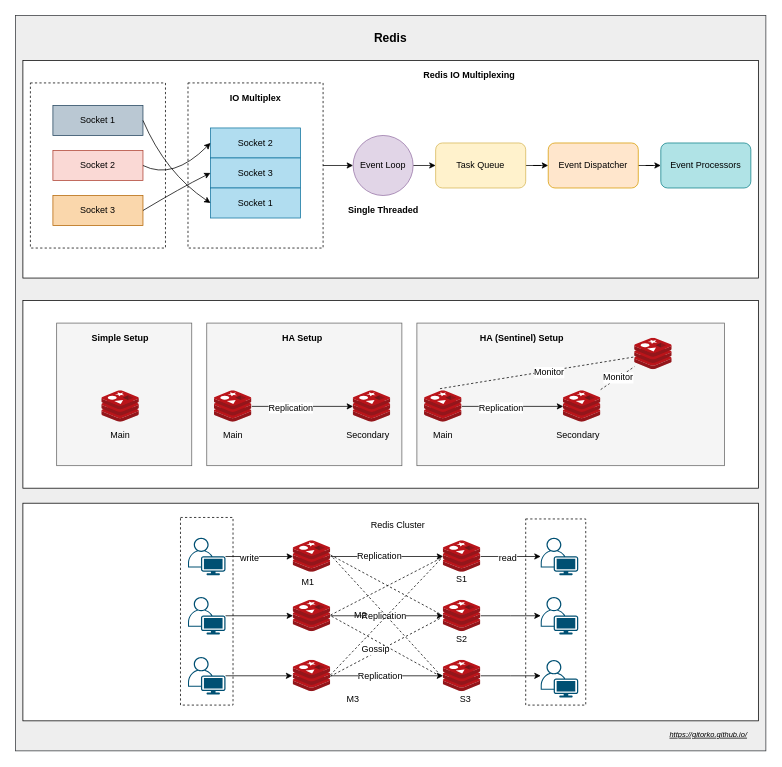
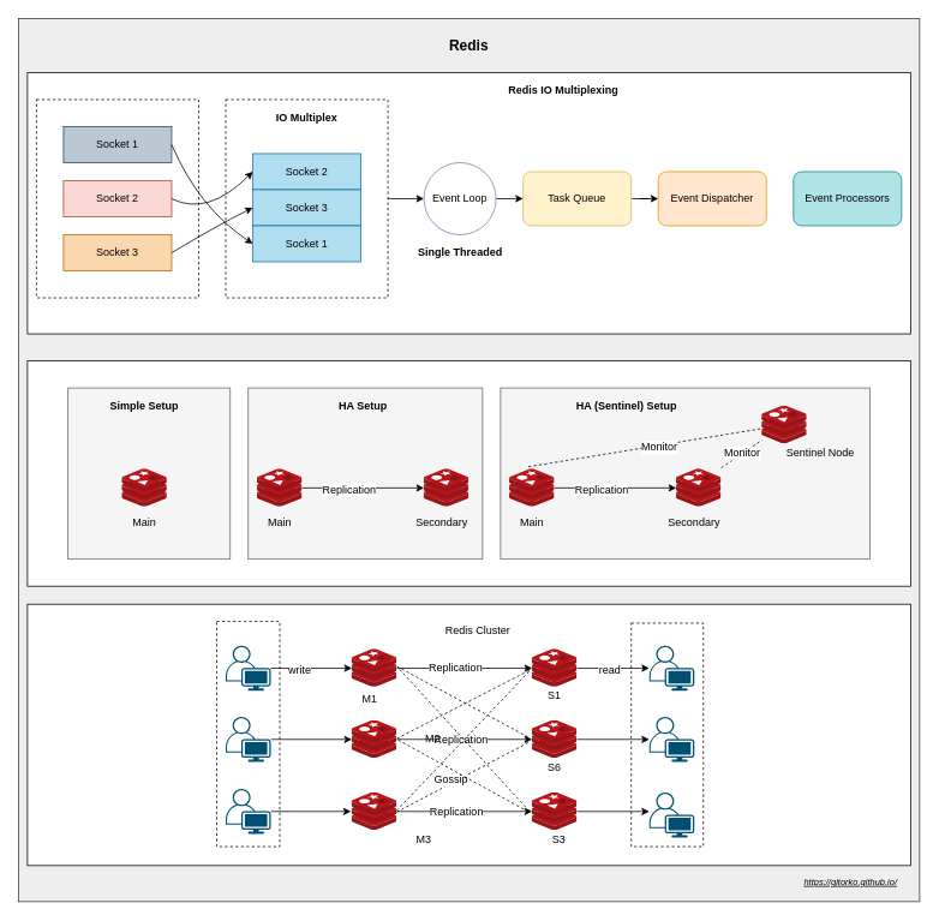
- <mxCell id="20" value="Event Loop" style="ellipse;whiteSpace=wrap;html=1;aspect=fixed;fillColor=#e1d5e7;strokeColor=#9673a6;" vertex="1" parent="1"><mxGeometry x="470" y="180" width="80" height="80" as="geometry" /></mxCell>
+ <mxCell id="20" value="Event Loop" style="ellipse;whiteSpace=wrap;html=1;aspect=fixed;fillColor=#ffffff;strokeColor=#9673a6;" vertex="1" parent="1"><mxGeometry x="470" y="180" width="80" height="80" as="geometry" /></mxCell>
- <mxCell id="23" value="" style="edgeStyle=orthogonalEdgeStyle;rounded=0;orthogonalLoop=1;jettySize=auto;html=1;" edge="1" parent="1" source="24" target="25"><mxGeometry relative="1" as="geometry" /></mxCell>
+ <mxCell id="54" value="Sentinel Node" style="text;html=1;strokeColor=none;fillColor=none;align=center;verticalAlign=middle;whiteSpace=wrap;rounded=0;" vertex="1" parent="1"><mxGeometry x="865" y="492" width="90" height="20" as="geometry" /></mxCell>
- <mxCell id="82" value="S2" style="text;html=1;strokeColor=none;fillColor=none;align=center;verticalAlign=middle;whiteSpace=wrap;rounded=0;" vertex="1" parent="1"><mxGeometry x="595" y="841" width="40" height="20" as="geometry" /></mxCell>
+ <mxCell id="82" value="S6" style="text;html=1;strokeColor=none;fillColor=none;align=center;verticalAlign=middle;whiteSpace=wrap;rounded=0;" vertex="1" parent="1"><mxGeometry x="595" y="841" width="40" height="20" as="geometry" /></mxCell>
